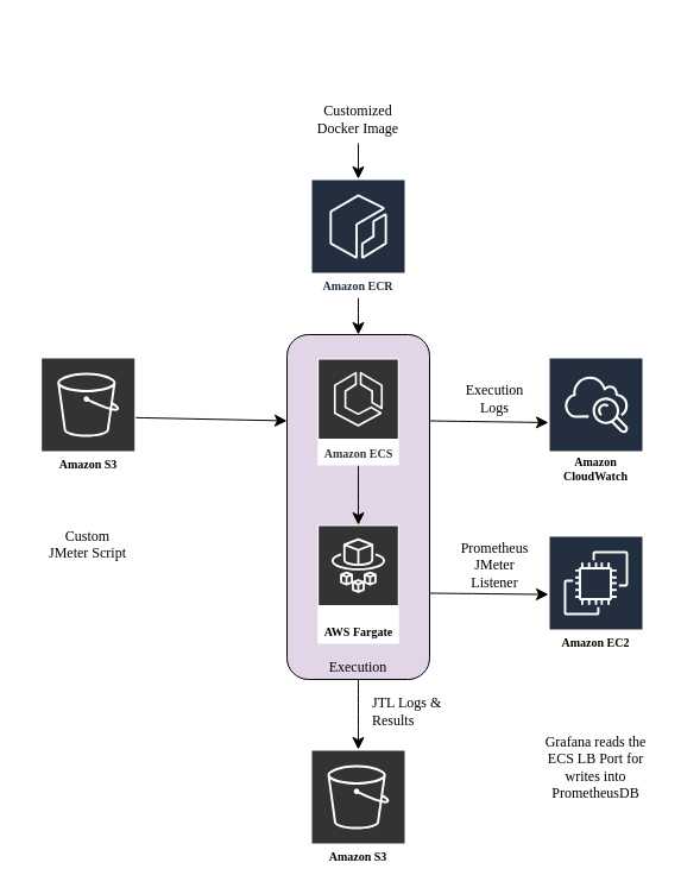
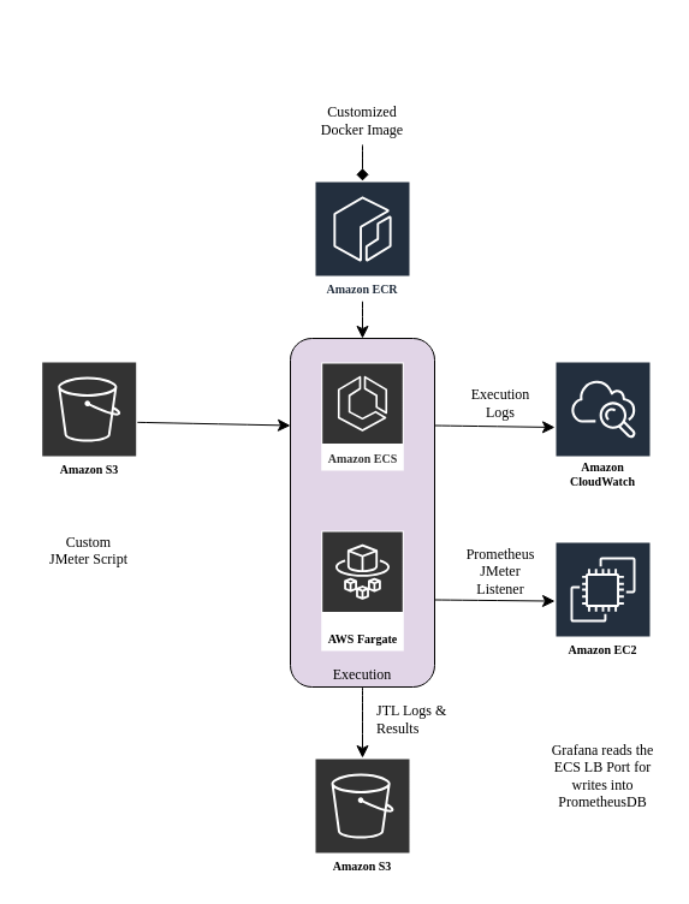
- <mxCell id="22" style="edgeStyle=none;curved=1;rounded=0;orthogonalLoop=1;jettySize=auto;html=1;exitX=0.5;exitY=1;exitDx=0;exitDy=0;fontSize=12;startSize=8;endSize=8;fontFamily=Comic Sans MS;" edge="1" parent="1" source="6" target="19"><mxGeometry relative="1" as="geometry" /></mxCell>
+ <mxCell id="22" style="edgeStyle=none;curved=1;rounded=0;orthogonalLoop=1;jettySize=auto;html=1;exitX=0.5;exitY=1;exitDx=0;exitDy=0;fontSize=12;startSize=8;endSize=8;fontFamily=Comic Sans MS;endArrow=diamond;" edge="1" parent="1" source="6" target="19"><mxGeometry relative="1" as="geometry" /></mxCell>
- <mxCell id="11" style="edgeStyle=none;curved=1;rounded=0;orthogonalLoop=1;jettySize=auto;html=1;fontSize=12;startSize=8;endSize=8;fontFamily=Comic Sans MS;" edge="1" parent="8" source="12" target="10"><mxGeometry relative="1" as="geometry" /></mxCell>
